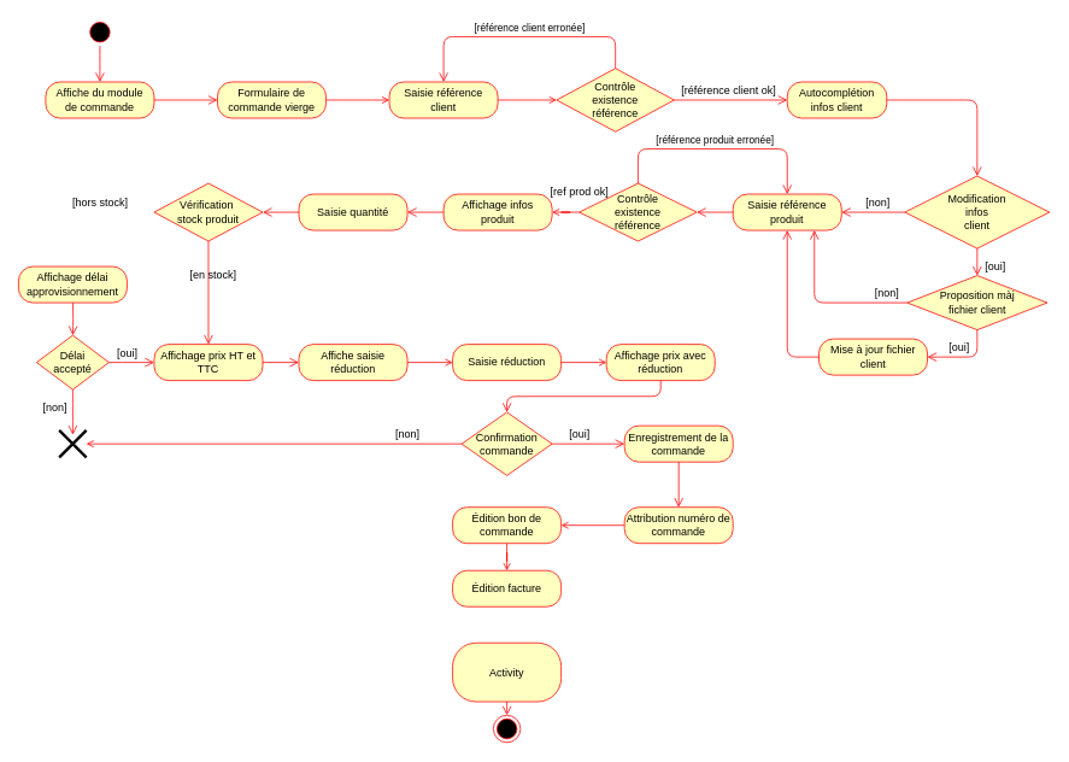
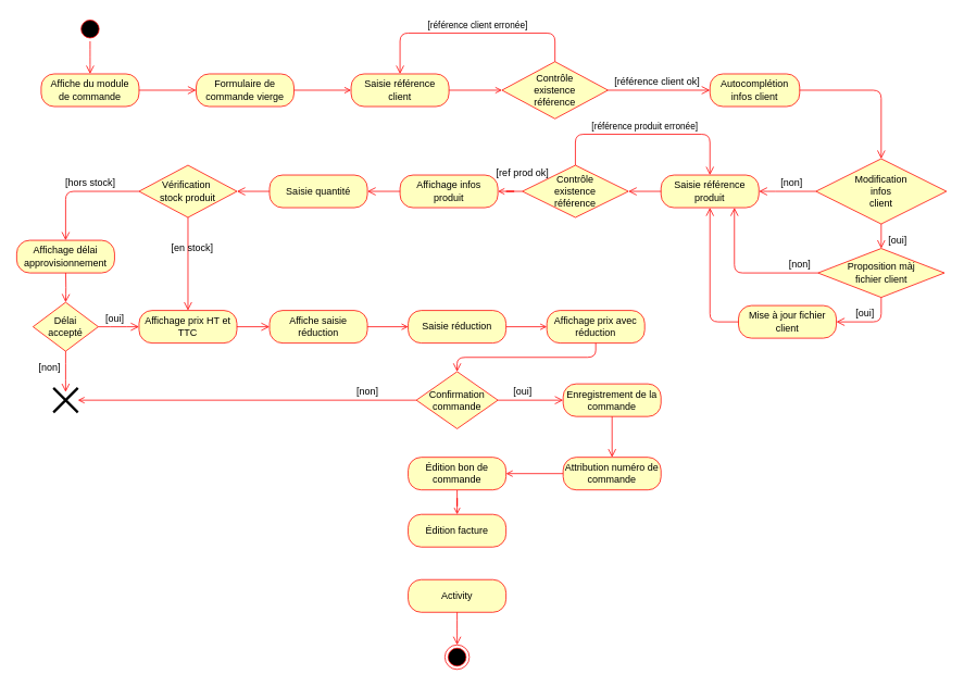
+ <mxCell id="40" value="" style="edgeStyle=orthogonalEdgeStyle;html=1;align=left;verticalAlign=bottom;endArrow=open;endSize=8;strokeColor=#ff0000;exitX=0;exitY=0.5;exitDx=0;exitDy=0;entryX=0.5;entryY=0;entryDx=0;entryDy=0;" parent="1" source="39" target="43" edge="1"><mxGeometry x="-0.029" y="-30" relative="1" as="geometry"><mxPoint x="50" y="290" as="targetPoint" /><Array as="points"><mxPoint x="80" y="234" /></Array><mxPoint as="offset" /></mxGeometry></mxCell>
- <mxCell id="74" value="Activity" style="rounded=1;whiteSpace=wrap;html=1;arcSize=40;fontColor=#000000;fillColor=#ffffc0;strokeColor=#ff0000;" parent="1" vertex="1"><mxGeometry x="500" y="710" width="120" height="65" as="geometry" /></mxCell>
+ <mxCell id="74" value="Activity" style="rounded=1;whiteSpace=wrap;html=1;arcSize=40;fontColor=#000000;fillColor=#ffffc0;strokeColor=#ff0000;" parent="1" vertex="1"><mxGeometry x="500" y="710" width="120" height="40" as="geometry" /></mxCell>
